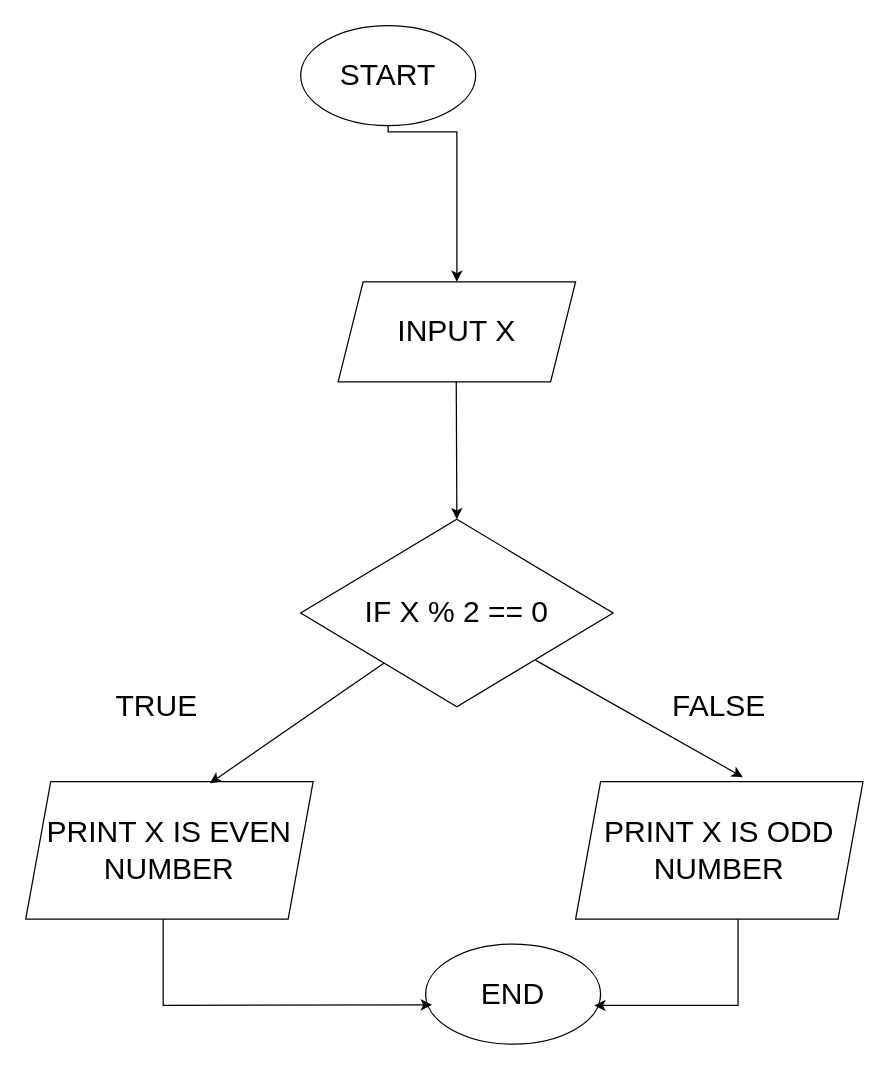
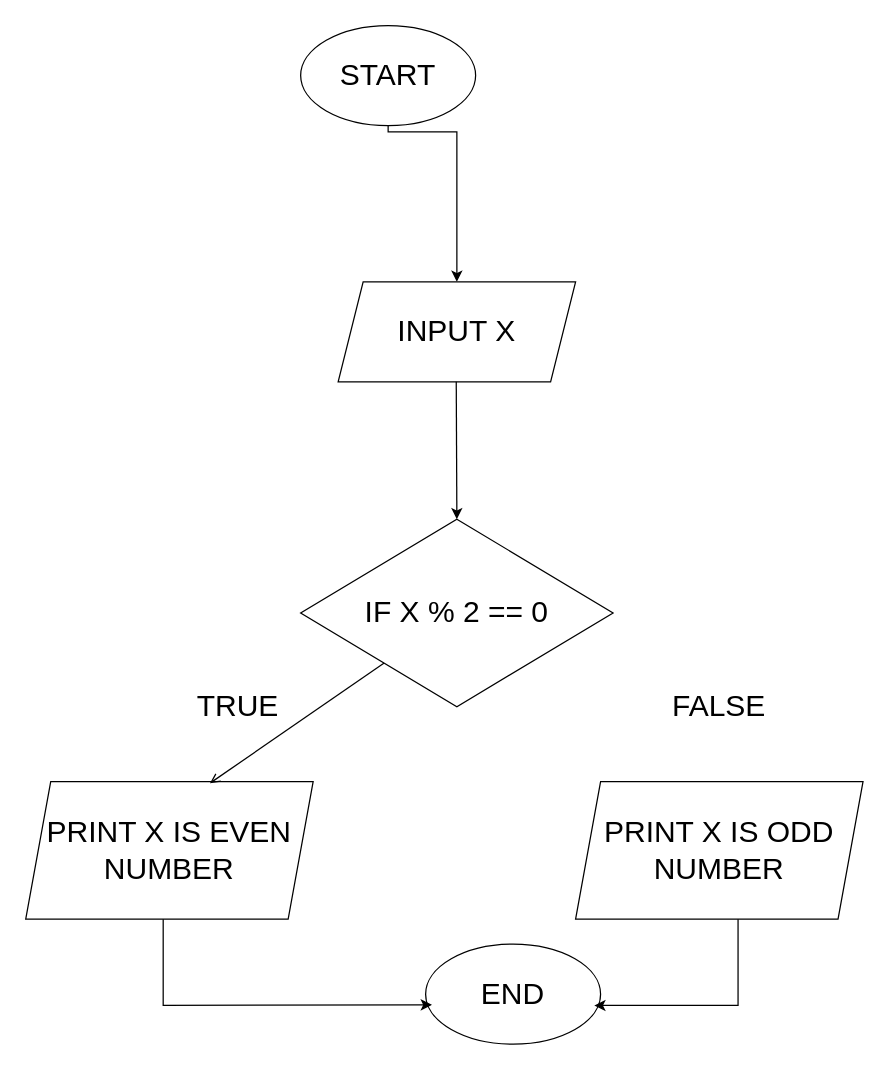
- <mxCell id="11" value="&lt;font style=&quot;font-size: 24px;&quot;&gt;TRUE&lt;/font&gt;" style="text;html=1;align=center;verticalAlign=middle;whiteSpace=wrap;rounded=0;" parent="1" vertex="1"><mxGeometry x="95" y="550" width="60" height="30" as="geometry" /></mxCell>
+ <mxCell id="11" value="&lt;font style=&quot;font-size: 24px;&quot;&gt;TRUE&lt;/font&gt;" style="text;html=1;align=center;verticalAlign=middle;whiteSpace=wrap;rounded=0;" parent="1" vertex="1"><mxGeometry x="160" y="550" width="60" height="30" as="geometry" /></mxCell>
- <mxCell id="10" value="" style="endArrow=classic;html=1;rounded=0;entryX=0.582;entryY=-0.033;entryDx=0;entryDy=0;entryPerimeter=0;exitX=1;exitY=1;exitDx=0;exitDy=0;" parent="1" source="6" target="8" edge="1"><mxGeometry width="50" height="50" relative="1" as="geometry"><mxPoint x="676" y="515" as="sourcePoint" /><mxPoint x="490" y="638" as="targetPoint" /></mxGeometry></mxCell>
- <mxCell id="9" value="" style="endArrow=classic;html=1;rounded=0;entryX=0.641;entryY=0.011;entryDx=0;entryDy=0;entryPerimeter=0;" parent="1" source="6" target="7" edge="1"><mxGeometry width="50" height="50" relative="1" as="geometry"><mxPoint x="250" y="565" as="sourcePoint" /><mxPoint x="300" y="515" as="targetPoint" /></mxGeometry></mxCell>
+ <mxCell id="9" value="" style="endArrow=open;html=1;rounded=0;entryX=0.641;entryY=0.011;entryDx=0;entryDy=0;entryPerimeter=0;" parent="1" source="6" target="7" edge="1"><mxGeometry width="50" height="50" relative="1" as="geometry"><mxPoint x="250" y="565" as="sourcePoint" /><mxPoint x="300" y="515" as="targetPoint" /></mxGeometry></mxCell>
